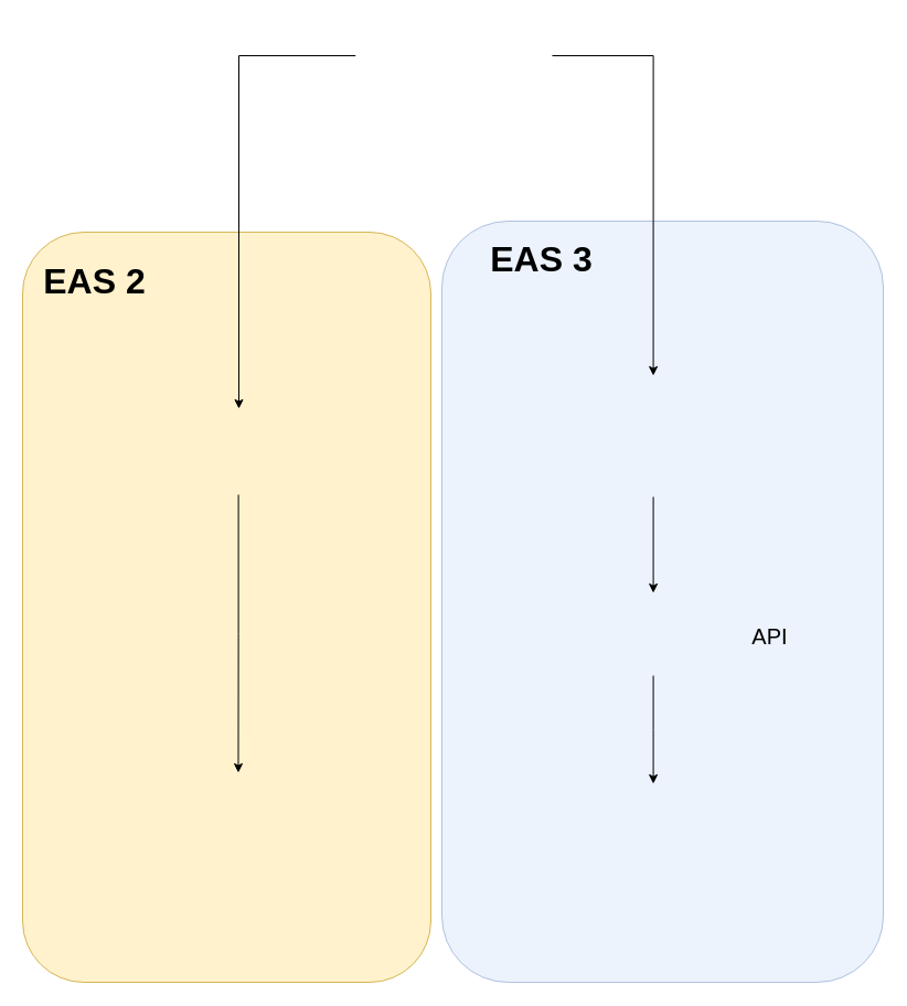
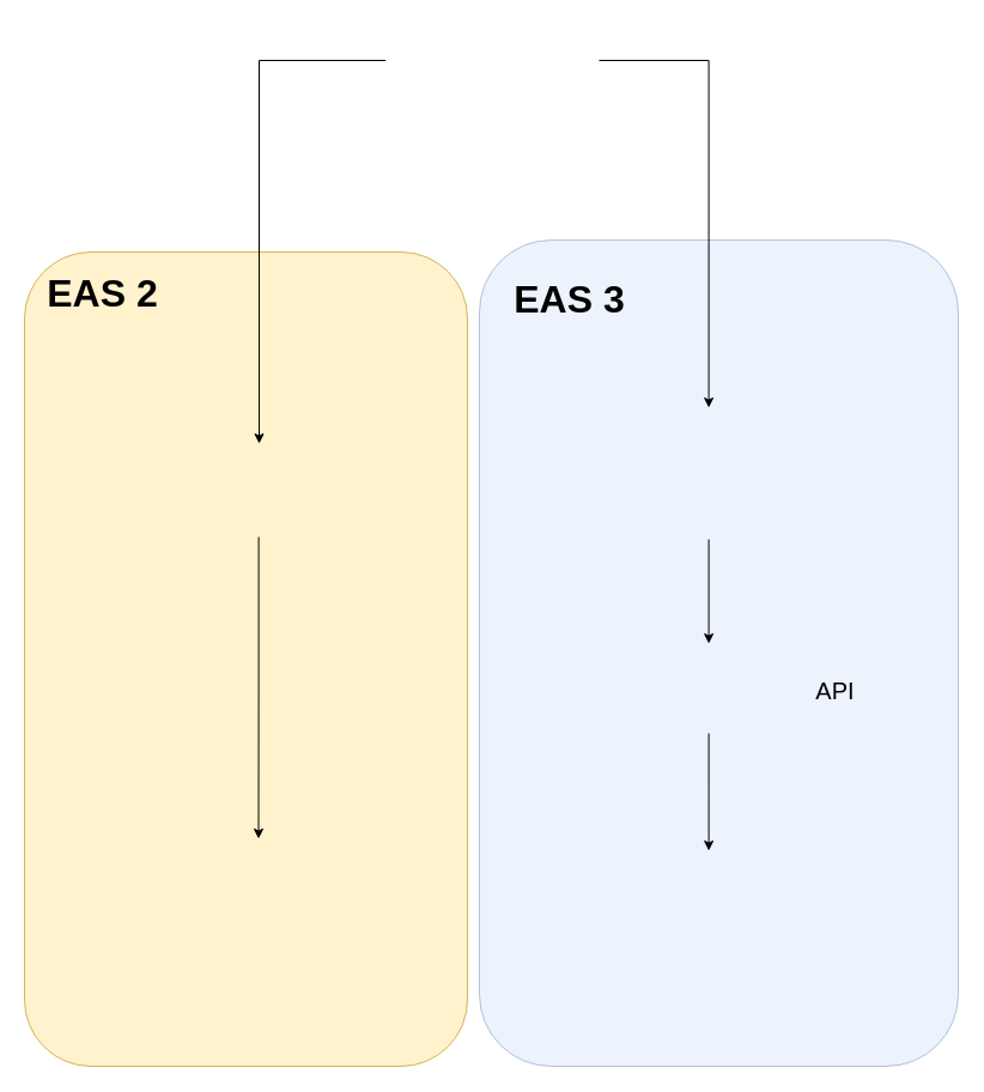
- <mxCell id="17" value="EAS 3" style="text;html=1;align=center;verticalAlign=middle;resizable=0;points=[];autosize=1;fontSize=32;fontColor=none;fontStyle=1" parent="1" vertex="1"><mxGeometry x="435" y="215" width="110" height="40" as="geometry" /></mxCell>
+ <mxCell id="17" value="EAS 3" style="text;html=1;align=center;verticalAlign=middle;resizable=0;points=[];autosize=1;fontSize=32;fontColor=none;fontStyle=1" parent="1" vertex="1"><mxGeometry x="420" y="230" width="110" height="40" as="geometry" /></mxCell>
- <mxCell id="16" value="EAS 2" style="text;html=1;align=center;verticalAlign=middle;resizable=0;points=[];autosize=1;fontSize=32;fontColor=none;fontStyle=1" parent="1" vertex="1"><mxGeometry x="30" y="235" width="110" height="40" as="geometry" /></mxCell>
+ <mxCell id="16" value="EAS 2" style="text;html=1;align=center;verticalAlign=middle;resizable=0;points=[];autosize=1;fontSize=32;fontColor=none;fontStyle=1" parent="1" vertex="1"><mxGeometry x="30" y="225" width="110" height="40" as="geometry" /></mxCell>
